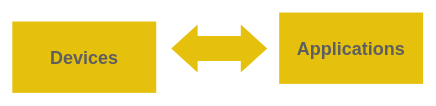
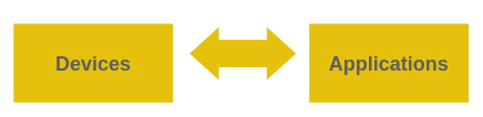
- <mxCell id="3" value="&lt;font data-font-src=&quot;https://fonts.googleapis.com/css?family=Architects+Daughter&quot; color=&quot;#5d5e61&quot; style=&quot;font-size: 30px;&quot;&gt;&lt;b style=&quot;&quot;&gt;Applications&lt;/b&gt;&lt;/font&gt;" style="rounded=0;whiteSpace=wrap;html=1;fillColor=#e5c10e;strokeColor=none;fontFamily=Helvetica;fontSize=30;sketch=0;shadow=0;glass=0;strokeWidth=5;" vertex="1" parent="1"><mxGeometry x="465" y="20" width="240" height="119" as="geometry" /></mxCell>
+ <mxCell id="3" value="&lt;font data-font-src=&quot;https://fonts.googleapis.com/css?family=Architects+Daughter&quot; color=&quot;#5d5e61&quot; style=&quot;font-size: 30px;&quot;&gt;&lt;b style=&quot;&quot;&gt;Applications&lt;/b&gt;&lt;/font&gt;" style="rounded=0;whiteSpace=wrap;html=1;fillColor=#e5c10e;strokeColor=none;fontFamily=Helvetica;fontSize=30;sketch=0;shadow=0;glass=0;strokeWidth=5;" vertex="1" parent="1"><mxGeometry x="465" y="35" width="240" height="119" as="geometry" /></mxCell>
